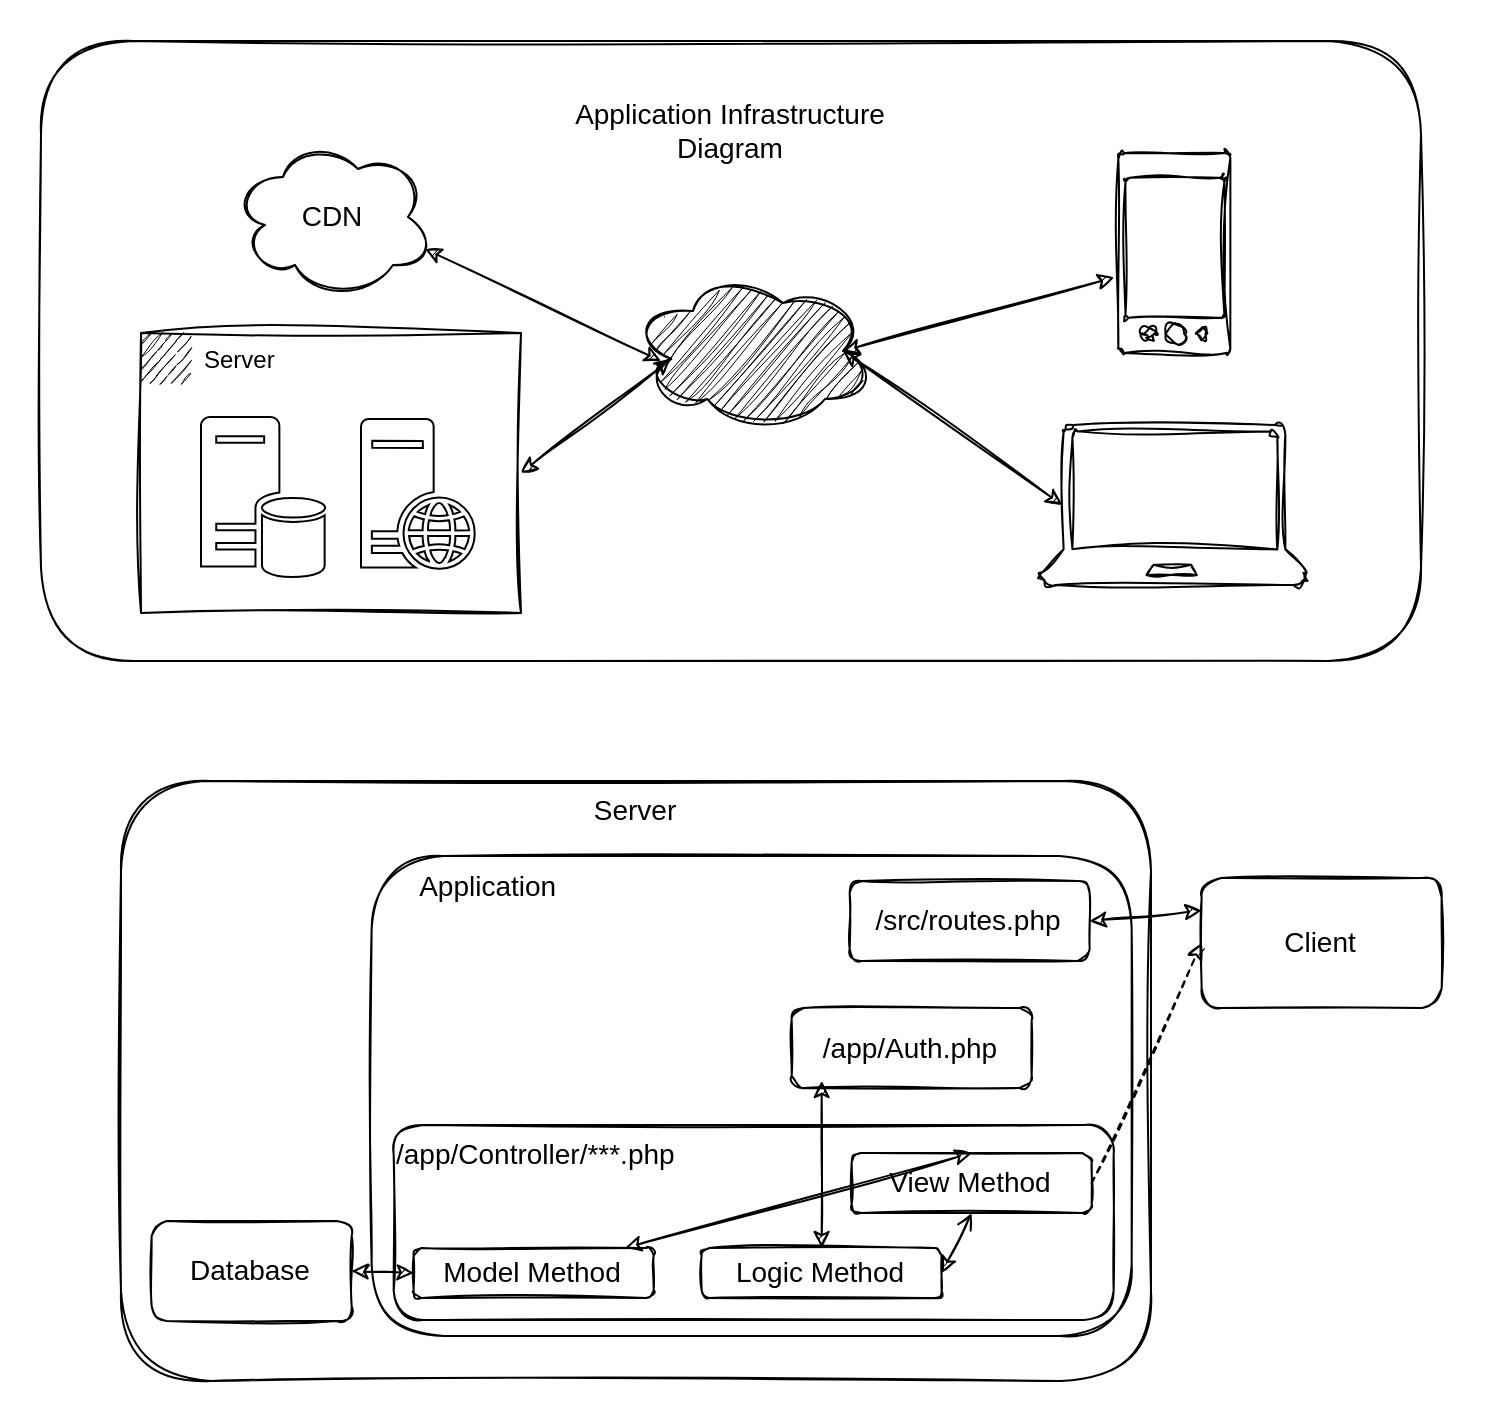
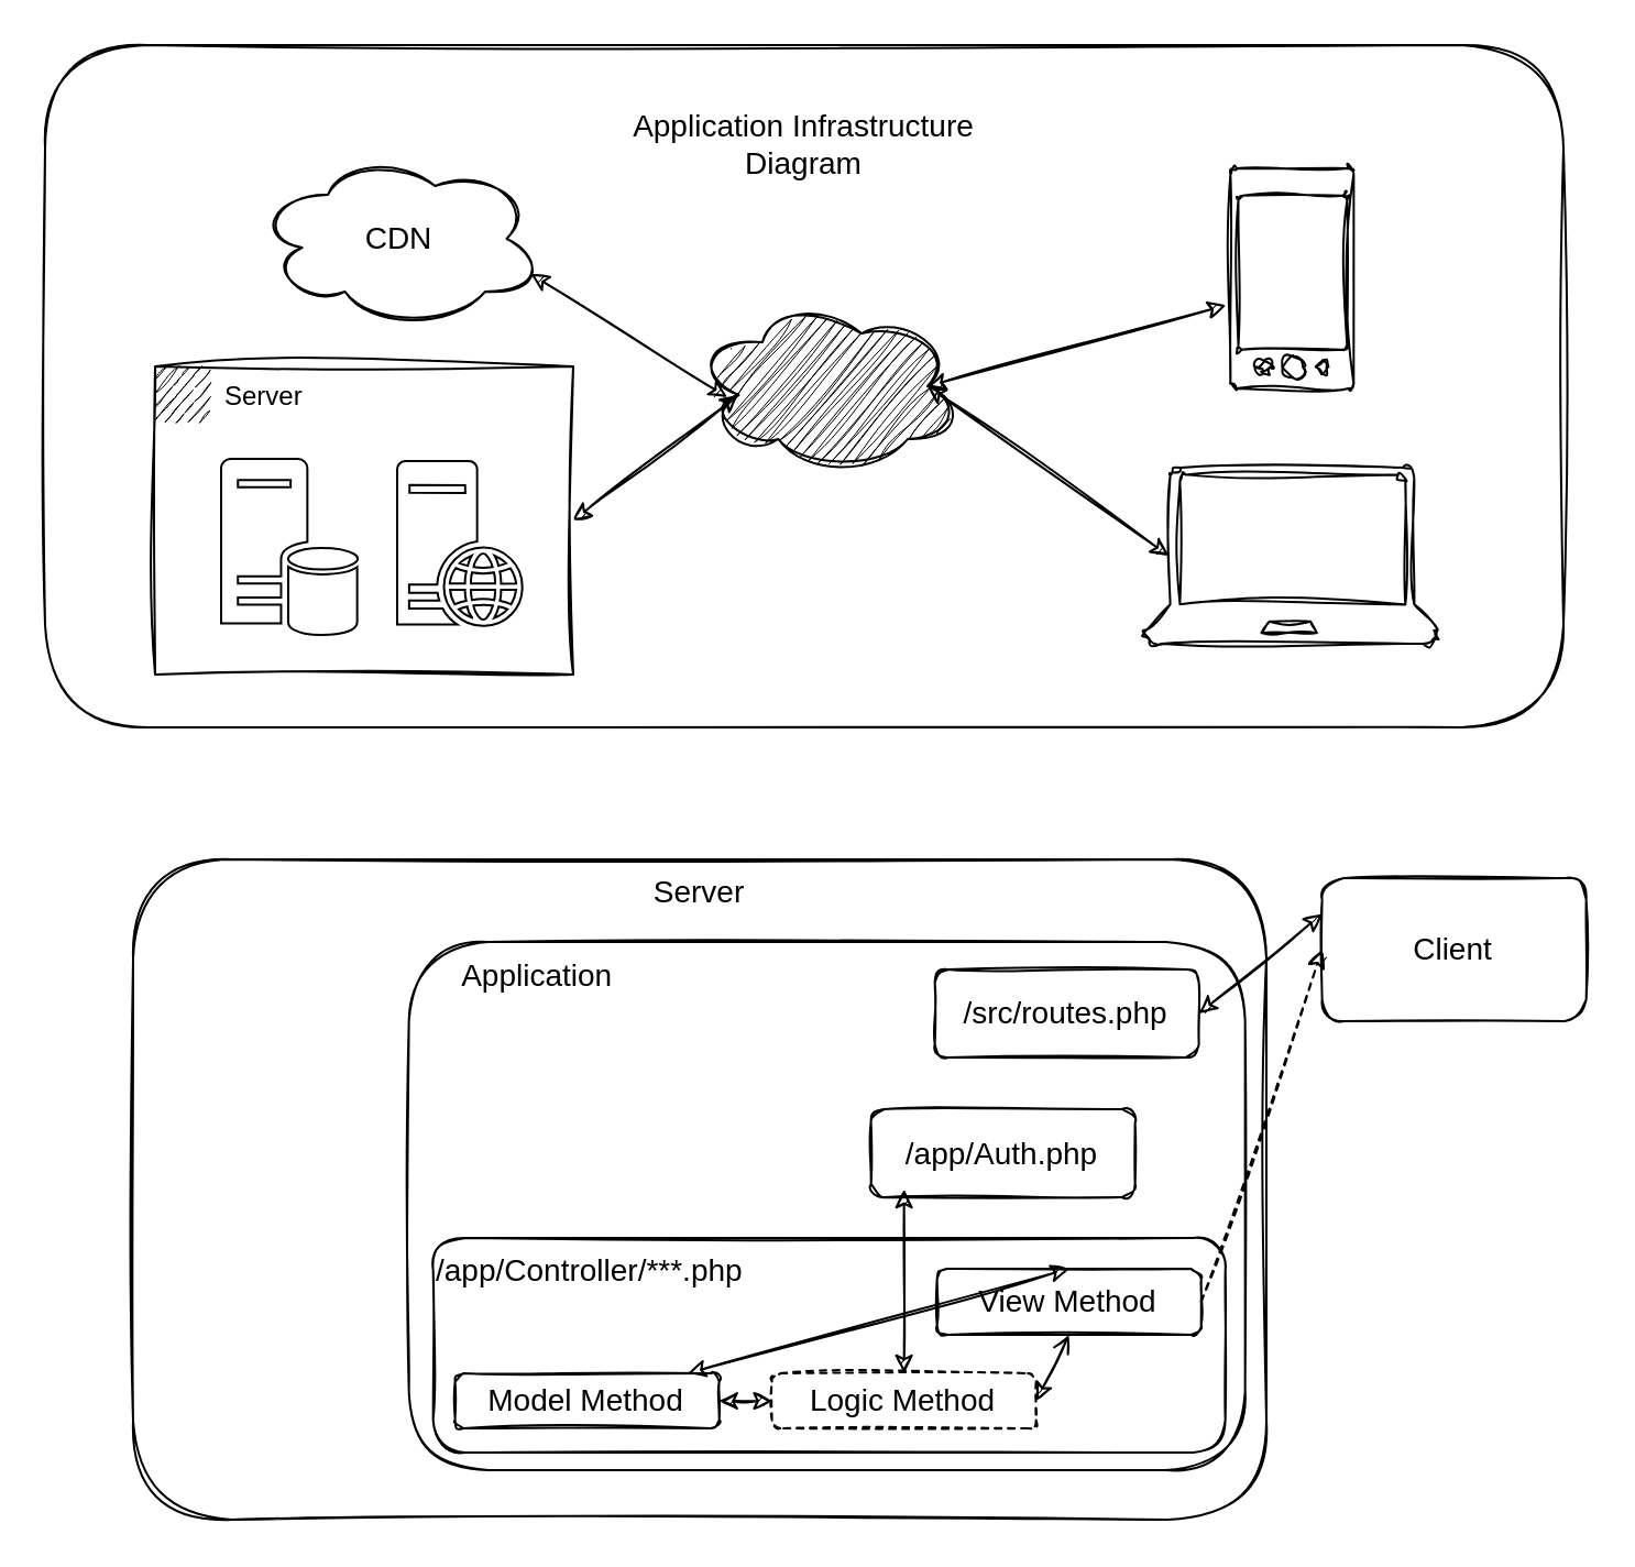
- <mxCell id="21" value="CDN" style="ellipse;shape=cloud;whiteSpace=wrap;html=1;labelBorderColor=none;sketch=1;strokeColor=default;fontSize=14;fontColor=#000000;fillColor=none;gradientColor=none;" vertex="1" parent="1"><mxGeometry x="116" y="68" width="100" height="80" as="geometry" /></mxCell>
+ <mxCell id="21" value="CDN" style="ellipse;shape=cloud;whiteSpace=wrap;html=1;labelBorderColor=none;sketch=1;strokeColor=default;fontSize=14;fontColor=#000000;fillColor=none;gradientColor=none;" vertex="1" parent="1"><mxGeometry x="116" y="68" width="130" height="80" as="geometry" /></mxCell>
- <mxCell id="13" value="Client" style="rounded=1;whiteSpace=wrap;html=1;sketch=1;strokeColor=default;fontSize=14;fontColor=#000000;fillColor=none;gradientColor=none;verticalAlign=middle;" vertex="1" parent="1"><mxGeometry x="600.33" y="438.5" width="120" height="65" as="geometry" /></mxCell>
+ <mxCell id="13" value="Client" style="rounded=1;whiteSpace=wrap;html=1;sketch=1;strokeColor=default;fontSize=14;fontColor=#000000;fillColor=none;gradientColor=none;verticalAlign=middle;" vertex="1" parent="1"><mxGeometry x="600.33" y="398.5" width="120" height="65" as="geometry" /></mxCell>
- <mxCell id="12" value="Database" style="rounded=1;whiteSpace=wrap;html=1;sketch=1;strokeColor=default;fontSize=14;fontColor=#000000;fillColor=none;gradientColor=none;" vertex="1" parent="1"><mxGeometry x="75.33" y="610" width="100" height="50" as="geometry" /></mxCell>
- <mxCell id="26" value="" style="endArrow=classic;startArrow=classic;html=1;rounded=0;sketch=1;strokeColor=default;fontSize=14;fontColor=#000000;exitX=1;exitY=0.5;exitDx=0;exitDy=0;entryX=0;entryY=0.5;entryDx=0;entryDy=0;" edge="1" parent="1" source="12" target="19"><mxGeometry width="50" height="50" relative="1" as="geometry"><mxPoint x="140.33" y="570" as="sourcePoint" /><mxPoint x="190.33" y="520" as="targetPoint" /></mxGeometry></mxCell>
+ <mxCell id="31" value="" style="endArrow=classic;startArrow=classic;html=1;rounded=0;sketch=1;strokeColor=default;fontSize=14;fontColor=#000000;entryX=0;entryY=0.5;entryDx=0;entryDy=0;exitX=1;exitY=0.5;exitDx=0;exitDy=0;" edge="1" parent="1" source="19" target="18"><mxGeometry width="50" height="50" relative="1" as="geometry"><mxPoint x="140.33" y="570" as="sourcePoint" /><mxPoint x="190.33" y="520" as="targetPoint" /></mxGeometry></mxCell>
- <mxCell id="18" value="Logic Method" style="rounded=1;whiteSpace=wrap;html=1;sketch=1;strokeColor=default;fontSize=14;fontColor=#000000;fillColor=none;gradientColor=none;" vertex="1" parent="1"><mxGeometry x="350.33" y="623.5" width="120" height="25" as="geometry" /></mxCell>
+ <mxCell id="18" value="Logic Method" style="rounded=1;whiteSpace=wrap;html=1;sketch=1;strokeColor=default;fontSize=14;fontColor=#000000;fillColor=none;gradientColor=none;dashed=1;" vertex="1" parent="1"><mxGeometry x="350.33" y="623.5" width="120" height="25" as="geometry" /></mxCell>
